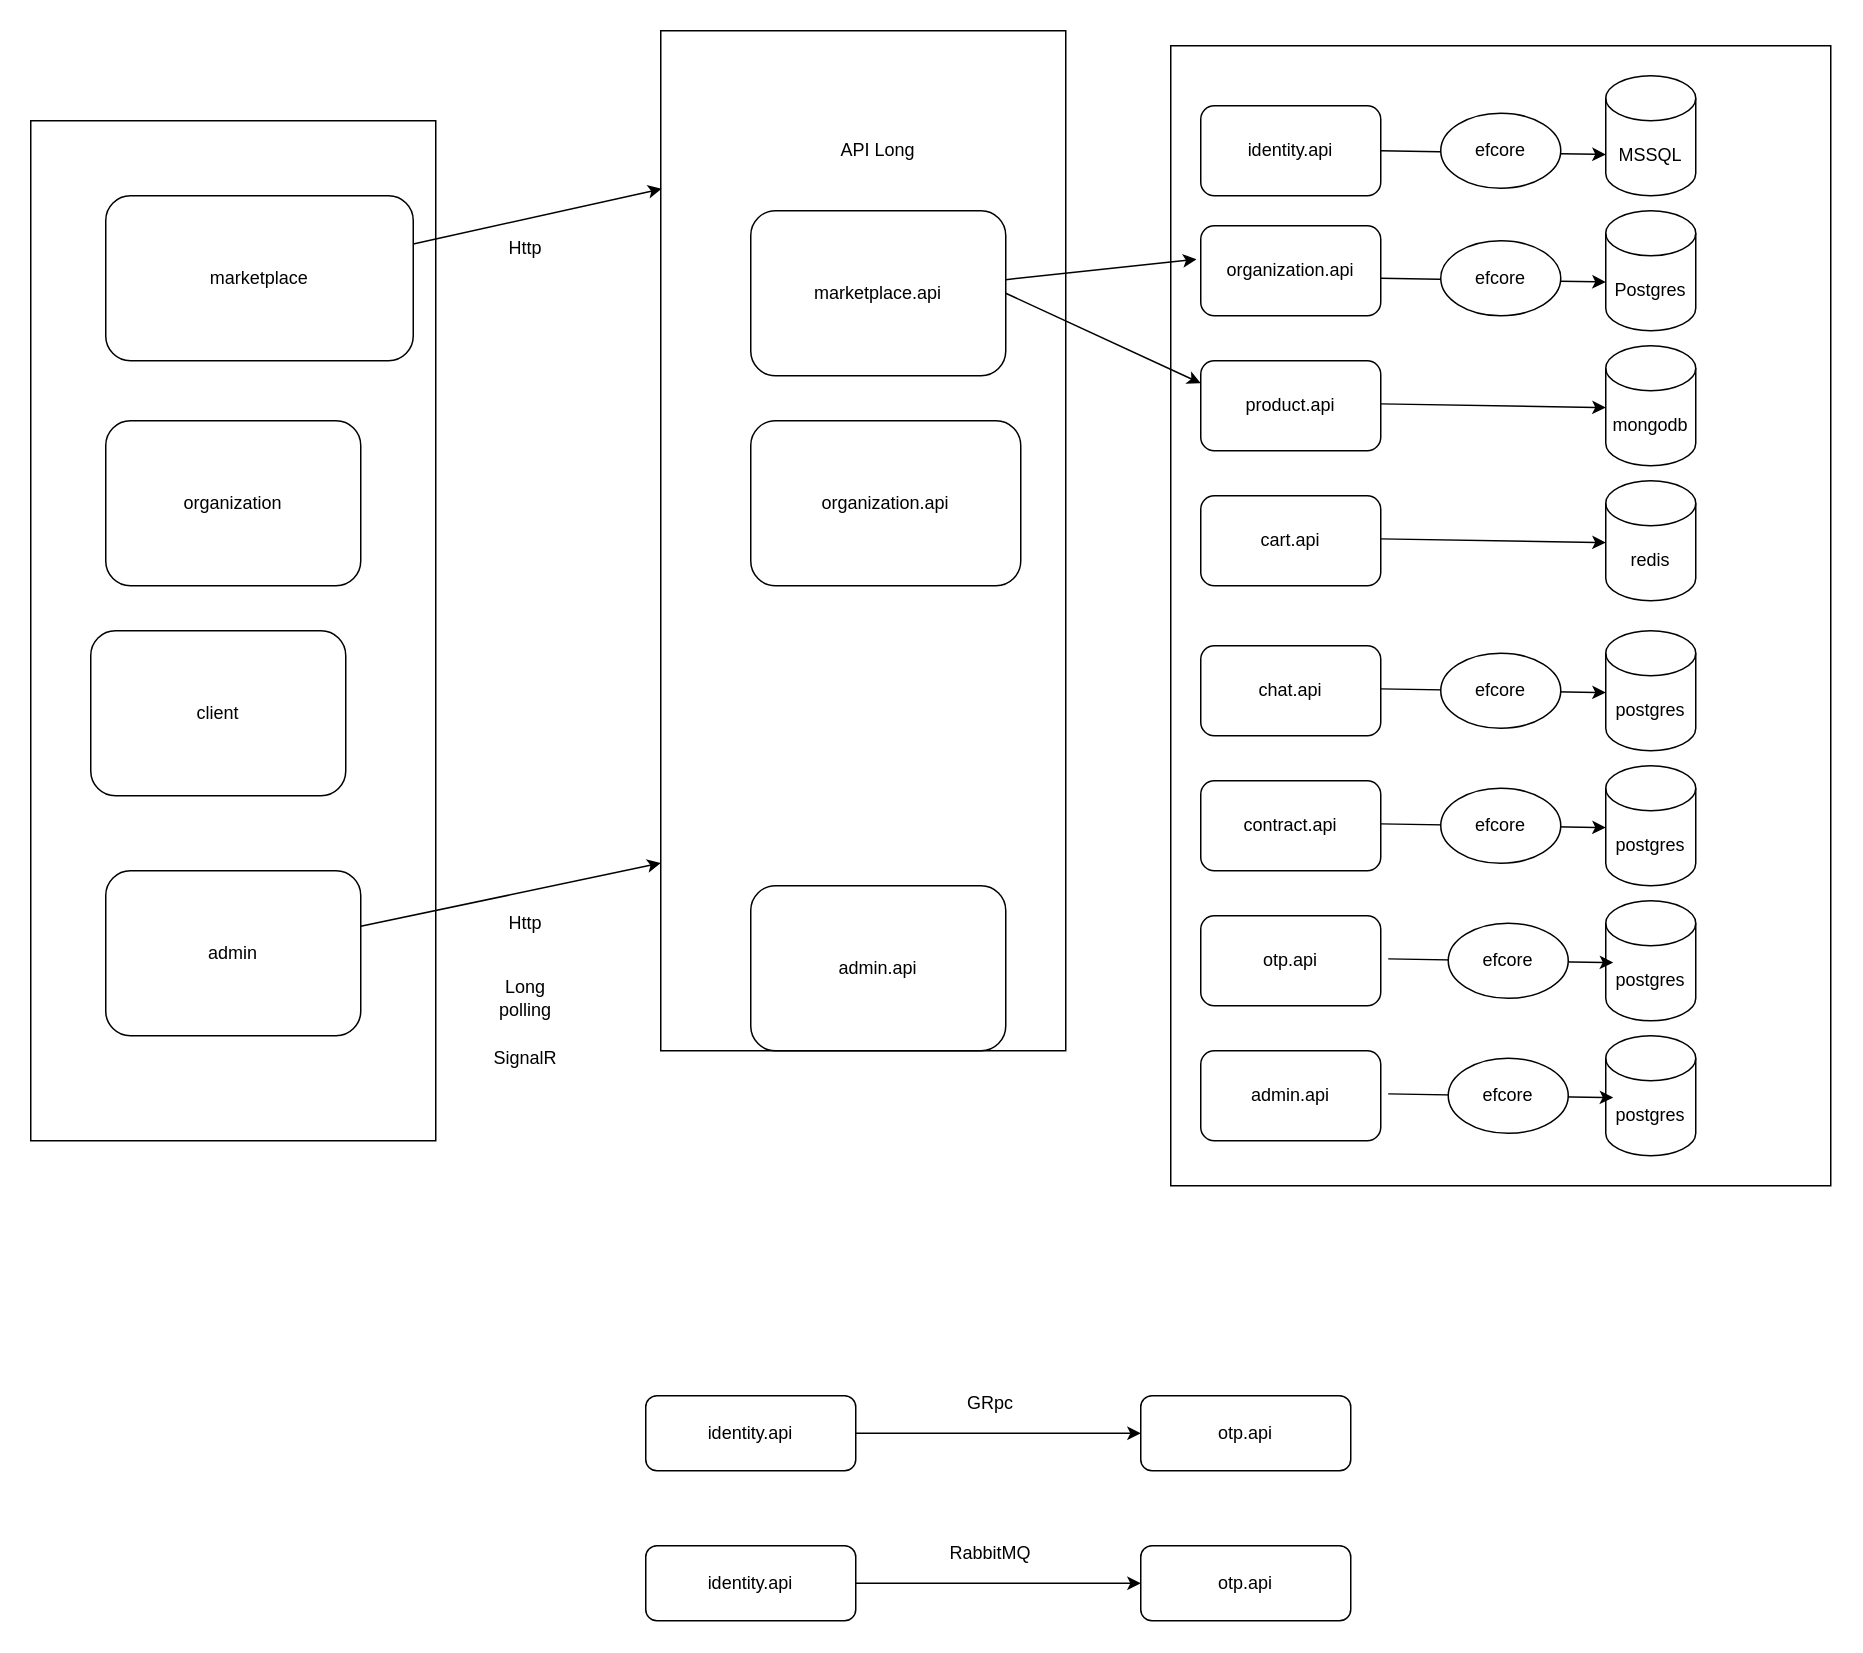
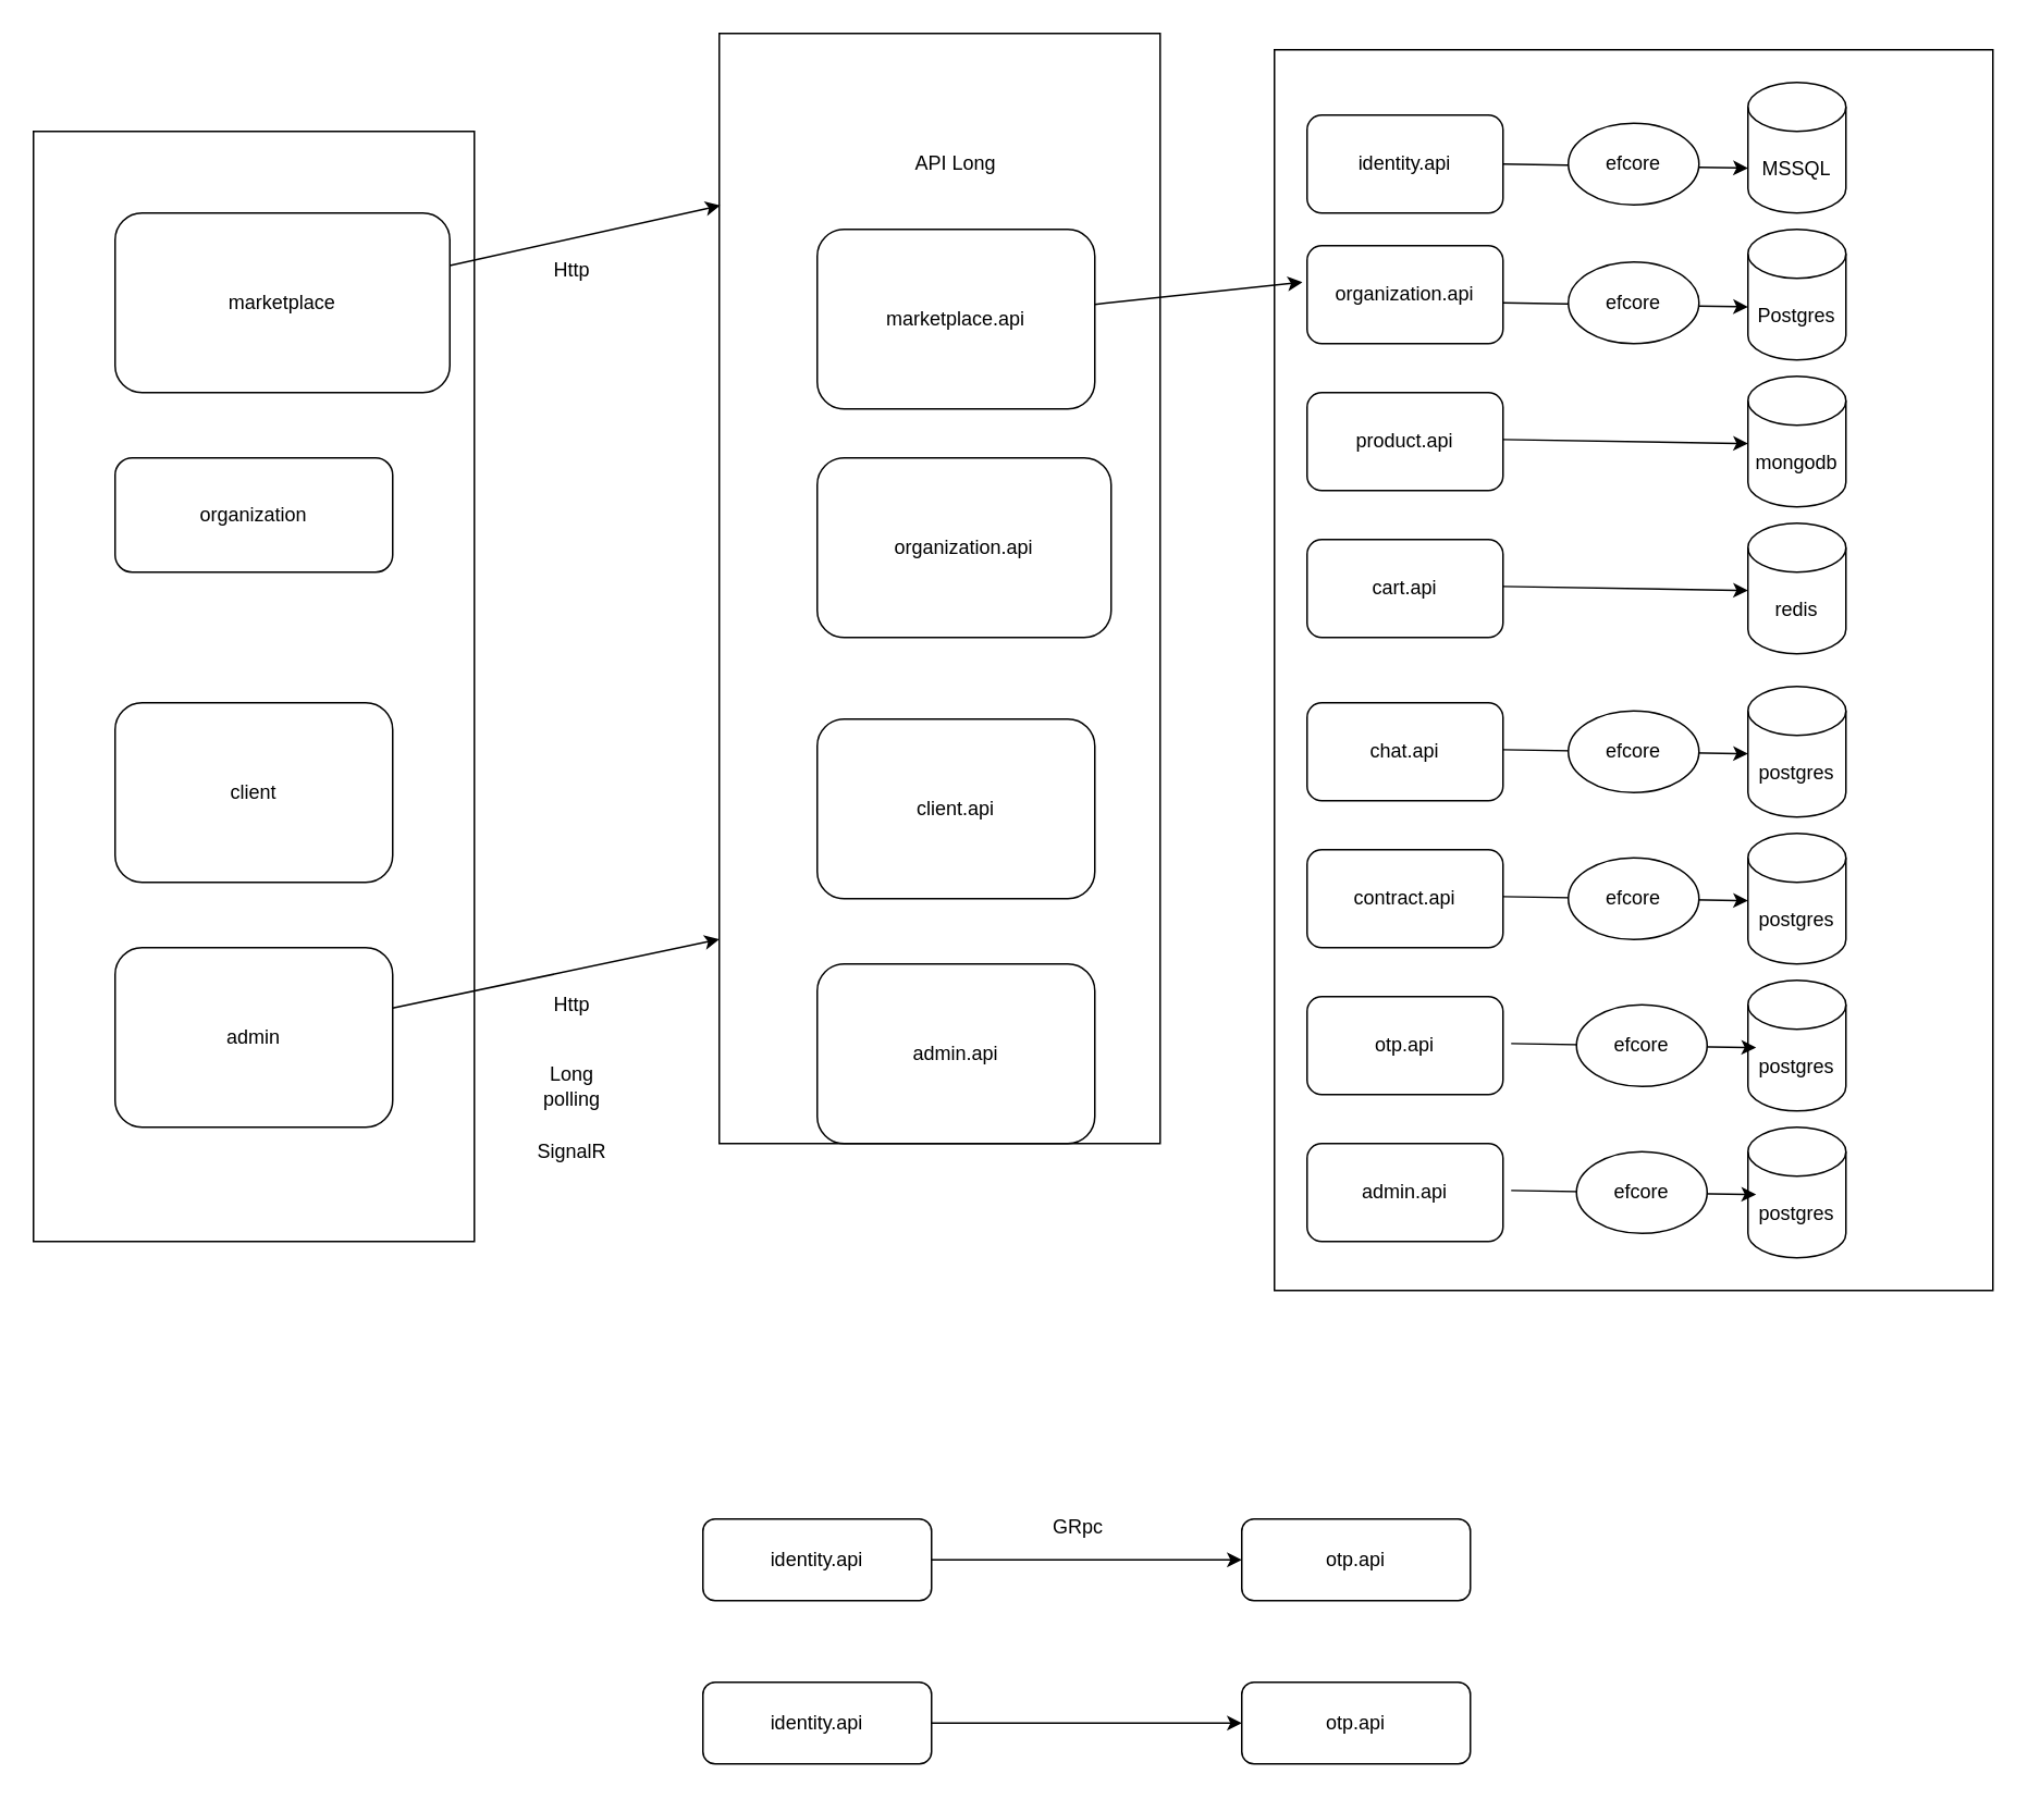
- <mxCell id="32" style="edgeStyle=none;html=1;exitX=1;exitY=0.5;exitDx=0;exitDy=0;entryX=0;entryY=0.25;entryDx=0;entryDy=0;" parent="1" source="33" target="11" edge="1"><mxGeometry relative="1" as="geometry" /></mxCell>
- <mxCell id="49" value="organization" style="rounded=1;whiteSpace=wrap;html=1;" parent="1" vertex="1"><mxGeometry x="70" y="280" width="170" height="110" as="geometry" /></mxCell>
+ <mxCell id="49" value="organization" style="rounded=1;whiteSpace=wrap;html=1;" parent="1" vertex="1"><mxGeometry x="70" y="280" width="170" height="70" as="geometry" /></mxCell>
- <mxCell id="50" value="client" style="rounded=1;whiteSpace=wrap;html=1;" parent="1" vertex="1"><mxGeometry x="60" y="420" width="170" height="110" as="geometry" /></mxCell>
+ <mxCell id="50" value="client" style="rounded=1;whiteSpace=wrap;html=1;" parent="1" vertex="1"><mxGeometry x="70" y="430" width="170" height="110" as="geometry" /></mxCell>
+ <mxCell id="29" value="client.api" style="rounded=1;whiteSpace=wrap;html=1;" parent="1" vertex="1"><mxGeometry x="500" y="440" width="170" height="110" as="geometry" /></mxCell>
- <mxCell id="47" value="RabbitMQ" style="text;html=1;strokeColor=none;fillColor=none;align=center;verticalAlign=middle;whiteSpace=wrap;rounded=0;" parent="1" vertex="1"><mxGeometry x="630" y="1020" width="60" height="30" as="geometry" /></mxCell>
